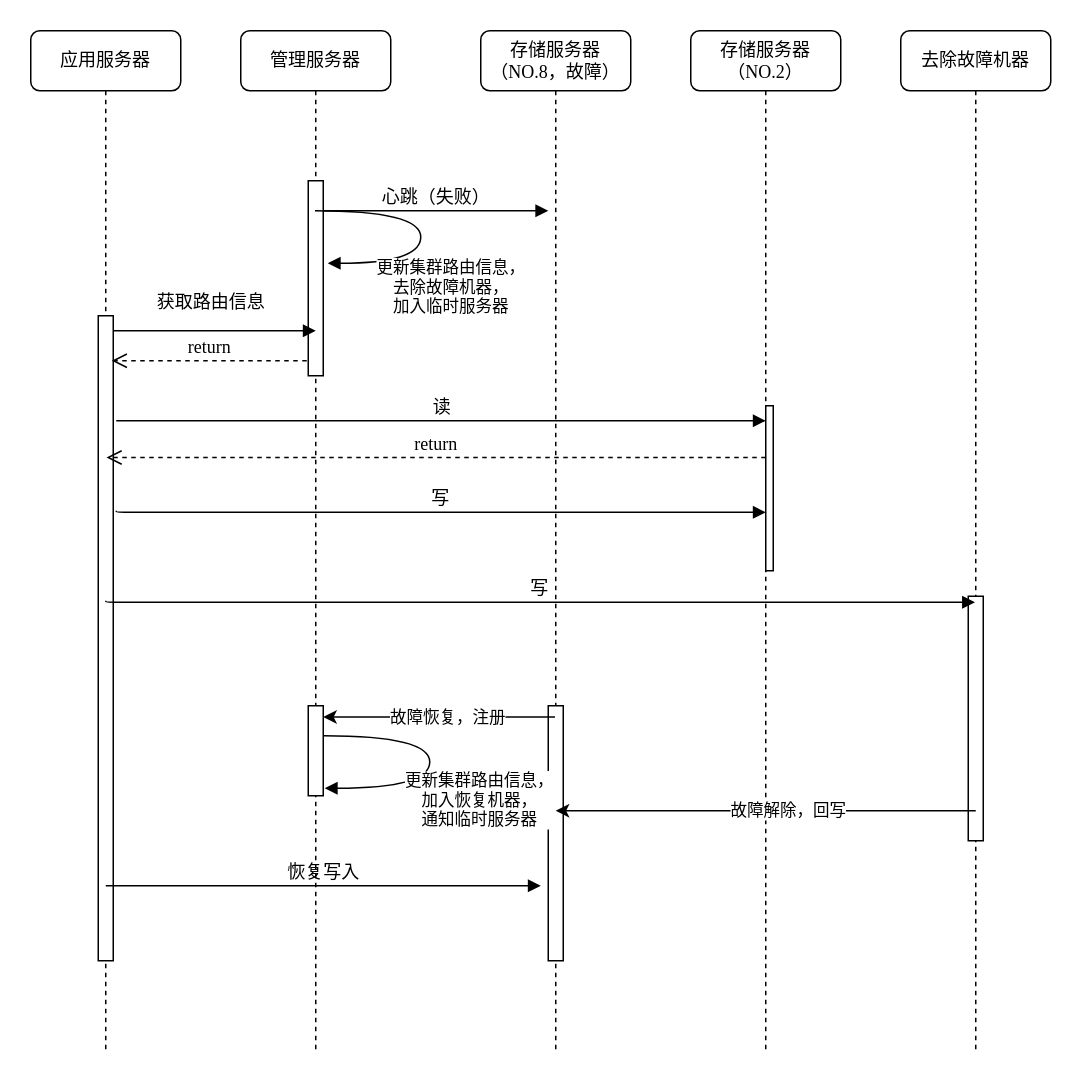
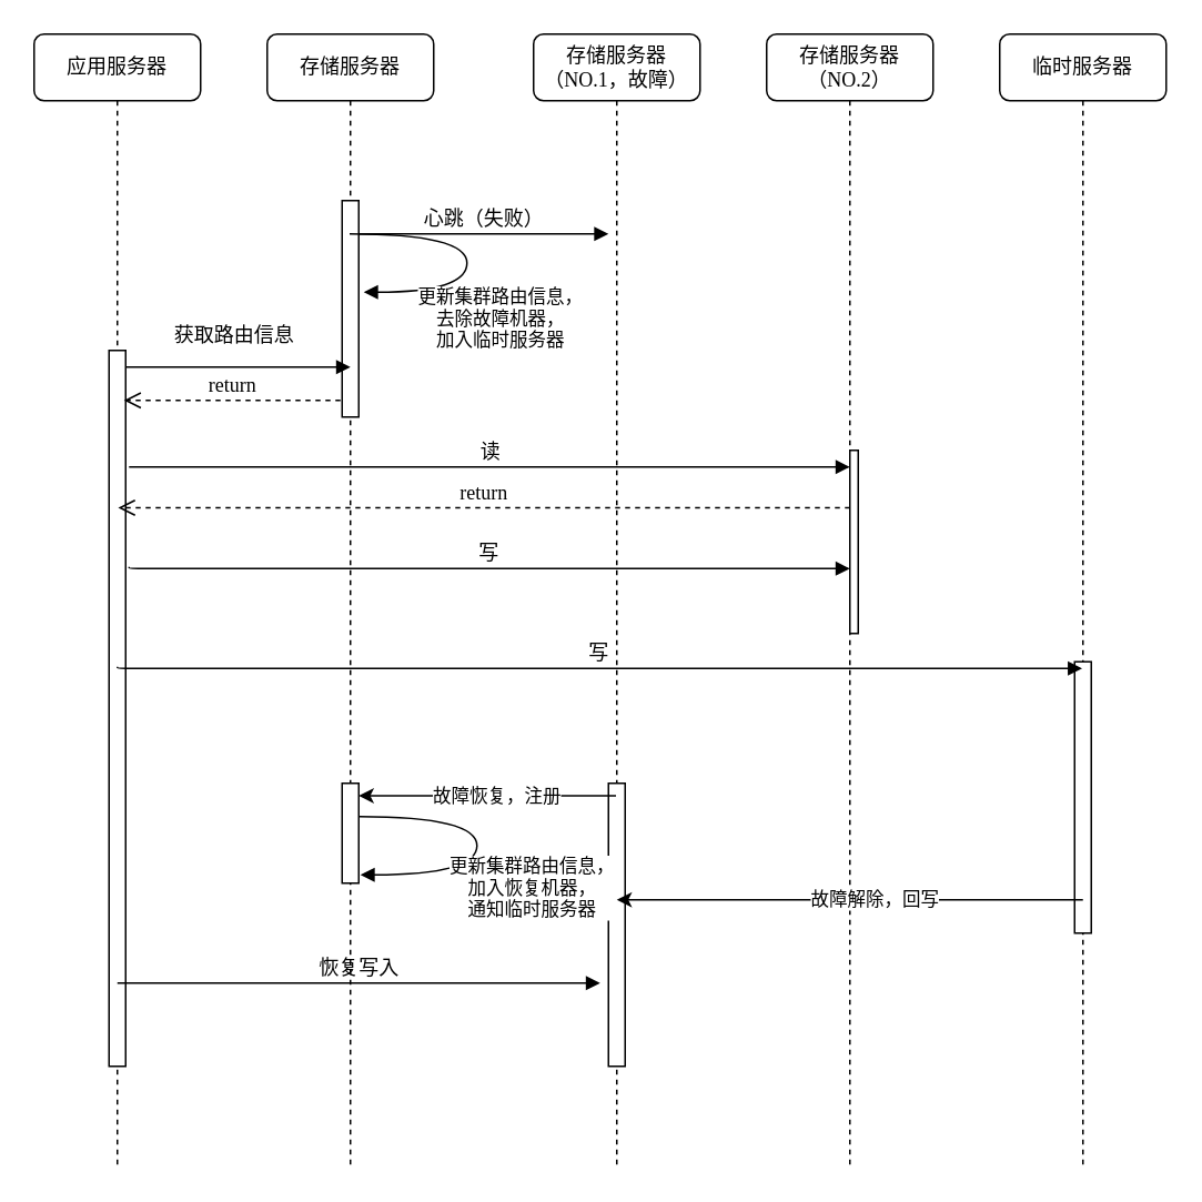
- <mxCell id="2" value="管理服务器" style="shape=umlLifeline;perimeter=lifelinePerimeter;whiteSpace=wrap;html=1;container=1;collapsible=0;recursiveResize=0;outlineConnect=0;rounded=1;shadow=0;comic=0;labelBackgroundColor=none;strokeWidth=1;fontFamily=Verdana;fontSize=12;align=center;" parent="1" vertex="1"><mxGeometry x="160" y="20" width="100" height="680" as="geometry" /></mxCell>
+ <mxCell id="2" value="存储服务器" style="shape=umlLifeline;perimeter=lifelinePerimeter;whiteSpace=wrap;html=1;container=1;collapsible=0;recursiveResize=0;outlineConnect=0;rounded=1;shadow=0;comic=0;labelBackgroundColor=none;strokeWidth=1;fontFamily=Verdana;fontSize=12;align=center;" parent="1" vertex="1"><mxGeometry x="160" y="20" width="100" height="680" as="geometry" /></mxCell>
- <mxCell id="7" value="存储服务器（NO.8，故障）" style="shape=umlLifeline;perimeter=lifelinePerimeter;whiteSpace=wrap;html=1;container=1;collapsible=0;recursiveResize=0;outlineConnect=0;rounded=1;shadow=0;comic=0;labelBackgroundColor=none;strokeWidth=1;fontFamily=Verdana;fontSize=12;align=center;" parent="1" vertex="1"><mxGeometry x="320" y="20" width="100" height="680" as="geometry" /></mxCell>
+ <mxCell id="7" value="存储服务器（NO.1，故障）" style="shape=umlLifeline;perimeter=lifelinePerimeter;whiteSpace=wrap;html=1;container=1;collapsible=0;recursiveResize=0;outlineConnect=0;rounded=1;shadow=0;comic=0;labelBackgroundColor=none;strokeWidth=1;fontFamily=Verdana;fontSize=12;align=center;" parent="1" vertex="1"><mxGeometry x="320" y="20" width="100" height="680" as="geometry" /></mxCell>
- <mxCell id="10" value="去除故障机器" style="shape=umlLifeline;perimeter=lifelinePerimeter;whiteSpace=wrap;html=1;container=1;collapsible=0;recursiveResize=0;outlineConnect=0;rounded=1;shadow=0;comic=0;labelBackgroundColor=none;strokeWidth=1;fontFamily=Verdana;fontSize=12;align=center;" parent="1" vertex="1"><mxGeometry x="600" y="20" width="100" height="680" as="geometry" /></mxCell>
+ <mxCell id="10" value="临时服务器" style="shape=umlLifeline;perimeter=lifelinePerimeter;whiteSpace=wrap;html=1;container=1;collapsible=0;recursiveResize=0;outlineConnect=0;rounded=1;shadow=0;comic=0;labelBackgroundColor=none;strokeWidth=1;fontFamily=Verdana;fontSize=12;align=center;" parent="1" vertex="1"><mxGeometry x="600" y="20" width="100" height="680" as="geometry" /></mxCell>
